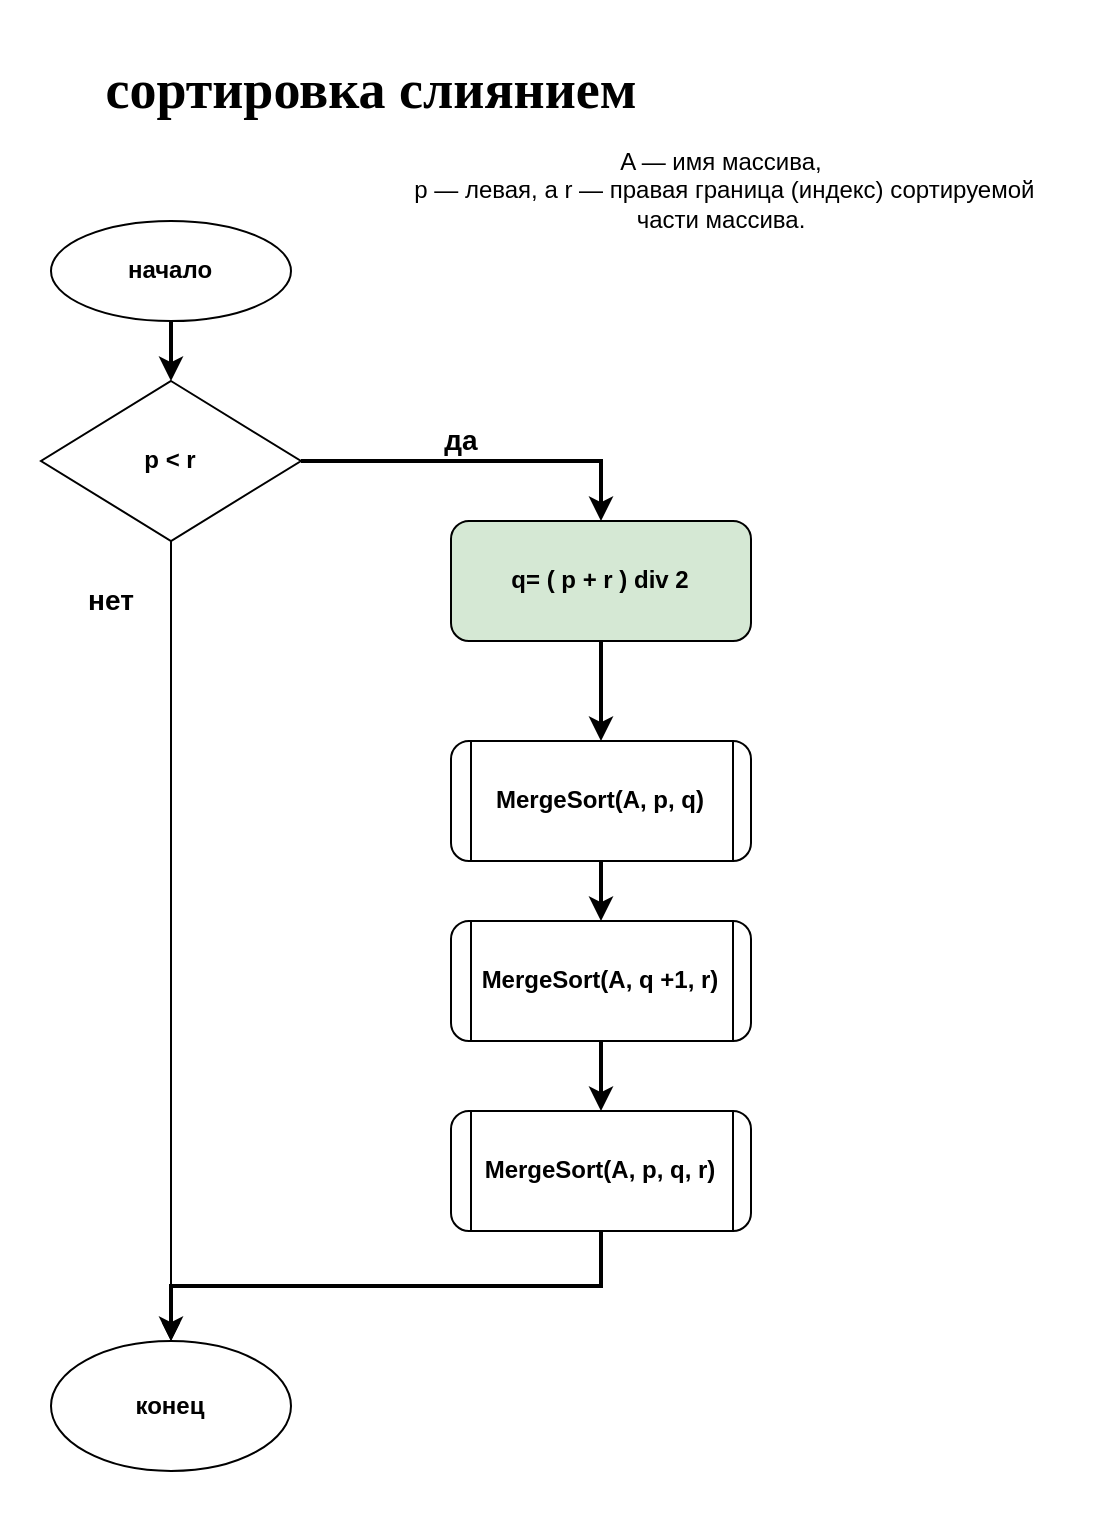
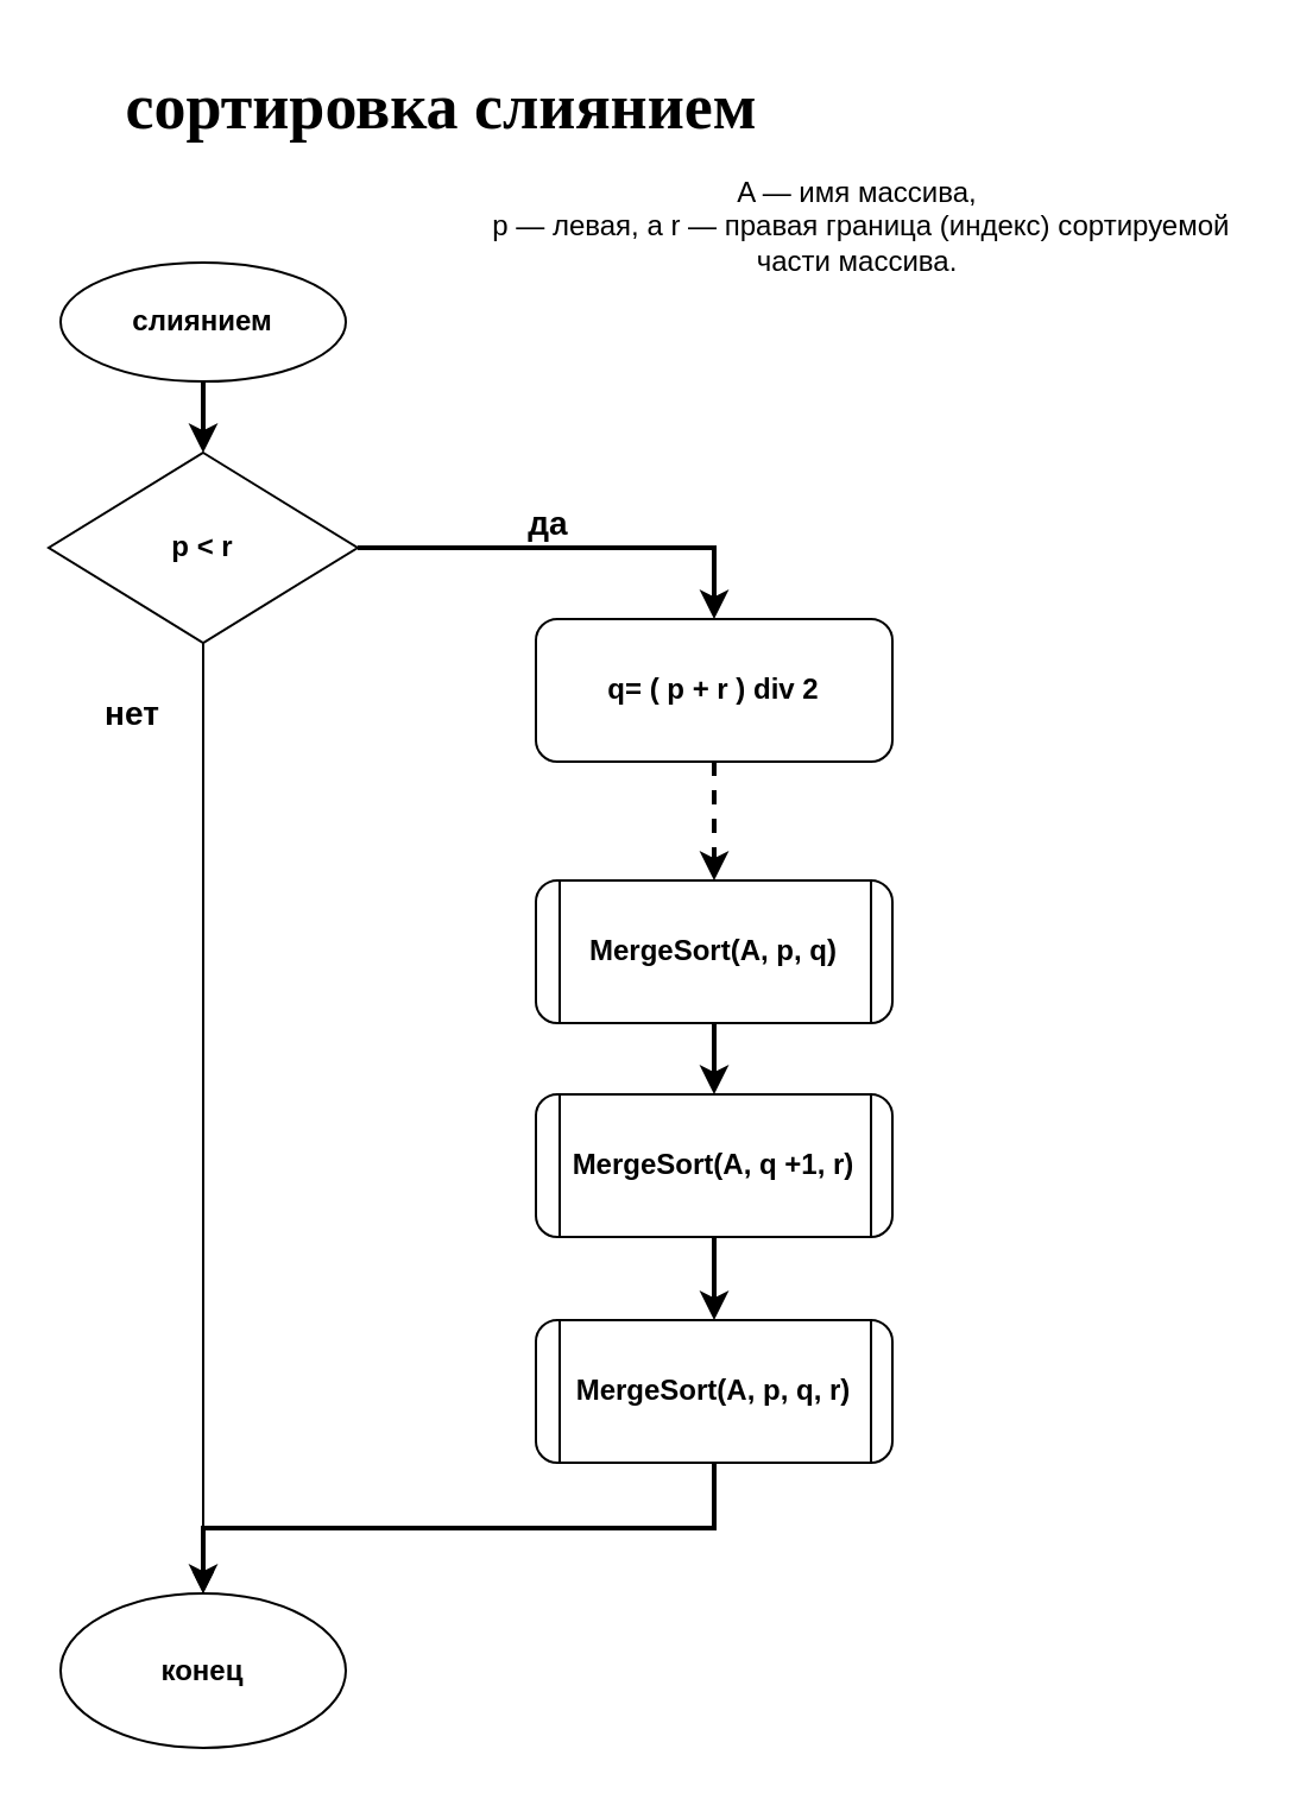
- <mxCell id="4" value="&lt;font style=&quot;vertical-align: inherit&quot;&gt;&lt;font style=&quot;vertical-align: inherit&quot;&gt;начало&lt;/font&gt;&lt;/font&gt;" style="ellipse;whiteSpace=wrap;html=1;fontStyle=1" vertex="1" parent="1"><mxGeometry x="25" y="110" width="120" height="50" as="geometry" /></mxCell>
+ <mxCell id="4" value="&lt;font style=&quot;vertical-align: inherit&quot;&gt;&lt;font style=&quot;vertical-align: inherit&quot;&gt;слиянием&lt;/font&gt;&lt;/font&gt;" style="ellipse;whiteSpace=wrap;html=1;fontStyle=1" vertex="1" parent="1"><mxGeometry x="25" y="110" width="120" height="50" as="geometry" /></mxCell>
- <mxCell id="10" value="q= ( p + r ) div 2" style="rounded=1;whiteSpace=wrap;html=1;fontStyle=1;fillColor=#d5e8d4;" vertex="1" parent="1"><mxGeometry x="225" y="260" width="150" height="60" as="geometry" /></mxCell>
+ <mxCell id="10" value="q= ( p + r ) div 2" style="rounded=1;whiteSpace=wrap;html=1;fontStyle=1" vertex="1" parent="1"><mxGeometry x="225" y="260" width="150" height="60" as="geometry" /></mxCell>
- <mxCell id="9" value="" style="edgeStyle=orthogonalEdgeStyle;rounded=0;orthogonalLoop=1;jettySize=auto;html=1;strokeWidth=2;" edge="1" parent="1" source="10" target="12"><mxGeometry relative="1" as="geometry" /></mxCell>
+ <mxCell id="9" value="" style="edgeStyle=orthogonalEdgeStyle;rounded=0;orthogonalLoop=1;jettySize=auto;html=1;strokeWidth=2;dashed=1;" edge="1" parent="1" source="10" target="12"><mxGeometry relative="1" as="geometry" /></mxCell>
